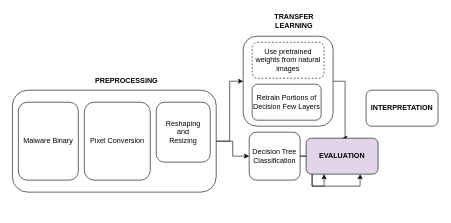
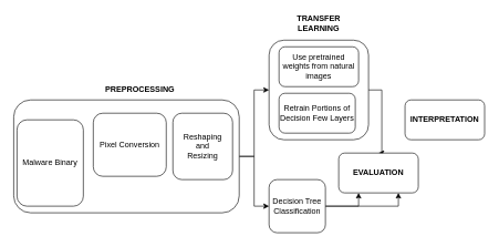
- <mxCell id="11" value="&lt;b&gt;TRANSFER&lt;br&gt;LEARNING&lt;/b&gt;" style="text;html=1;strokeColor=none;fillColor=none;align=center;verticalAlign=middle;whiteSpace=wrap;rounded=0;" vertex="1" parent="1"><mxGeometry x="460" y="20" width="60" height="30" as="geometry" /></mxCell>
+ <mxCell id="11" value="&lt;b&gt;TRANSFER&lt;br&gt;LEARNING&lt;/b&gt;" style="text;html=1;strokeColor=none;fillColor=none;align=center;verticalAlign=middle;whiteSpace=wrap;rounded=0;" vertex="1" parent="1"><mxGeometry x="450" y="20" width="60" height="30" as="geometry" /></mxCell>
- <mxCell id="12" value="Use pretrained weights from natural images" style="rounded=1;whiteSpace=wrap;html=1;dashed=1;" vertex="1" parent="1"><mxGeometry x="420" y="70" width="120" height="60" as="geometry" /></mxCell>
+ <mxCell id="12" value="Use pretrained weights from natural images" style="rounded=1;whiteSpace=wrap;html=1;" vertex="1" parent="1"><mxGeometry x="420" y="70" width="120" height="60" as="geometry" /></mxCell>
- <mxCell id="6" value="Malware Binary" style="rounded=1;whiteSpace=wrap;html=1;" vertex="1" parent="1"><mxGeometry x="30" y="170" width="100" height="130" as="geometry" /></mxCell>
+ <mxCell id="6" value="Malware Binary" style="rounded=1;whiteSpace=wrap;html=1;" vertex="1" parent="1"><mxGeometry x="25" y="180" width="100" height="130" as="geometry" /></mxCell>
- <mxCell id="7" value="Pixel Conversion" style="rounded=1;whiteSpace=wrap;html=1;" vertex="1" parent="1"><mxGeometry x="140" y="170" width="110" height="130" as="geometry" /></mxCell>
+ <mxCell id="7" value="Pixel Conversion" style="rounded=1;whiteSpace=wrap;html=1;" vertex="1" parent="1"><mxGeometry x="140" y="170" width="110" height="95" as="geometry" /></mxCell>
- <mxCell id="16" value="Decision Tree Classification" style="rounded=1;whiteSpace=wrap;html=1;" vertex="1" parent="1"><mxGeometry x="415" y="220" width="85" height="80" as="geometry" /></mxCell>
+ <mxCell id="16" value="Decision Tree Classification" style="rounded=1;whiteSpace=wrap;html=1;" vertex="1" parent="1"><mxGeometry x="405" y="270" width="85" height="80" as="geometry" /></mxCell>
- <mxCell id="17" value="&lt;b&gt;EVALUATION&lt;/b&gt;" style="rounded=1;whiteSpace=wrap;html=1;fillColor=#e1d5e7;" vertex="1" parent="1"><mxGeometry x="510" y="230" width="120" height="60" as="geometry" /></mxCell>
+ <mxCell id="17" value="&lt;b&gt;EVALUATION&lt;/b&gt;" style="rounded=1;whiteSpace=wrap;html=1;" vertex="1" parent="1"><mxGeometry x="510" y="230" width="120" height="60" as="geometry" /></mxCell>
